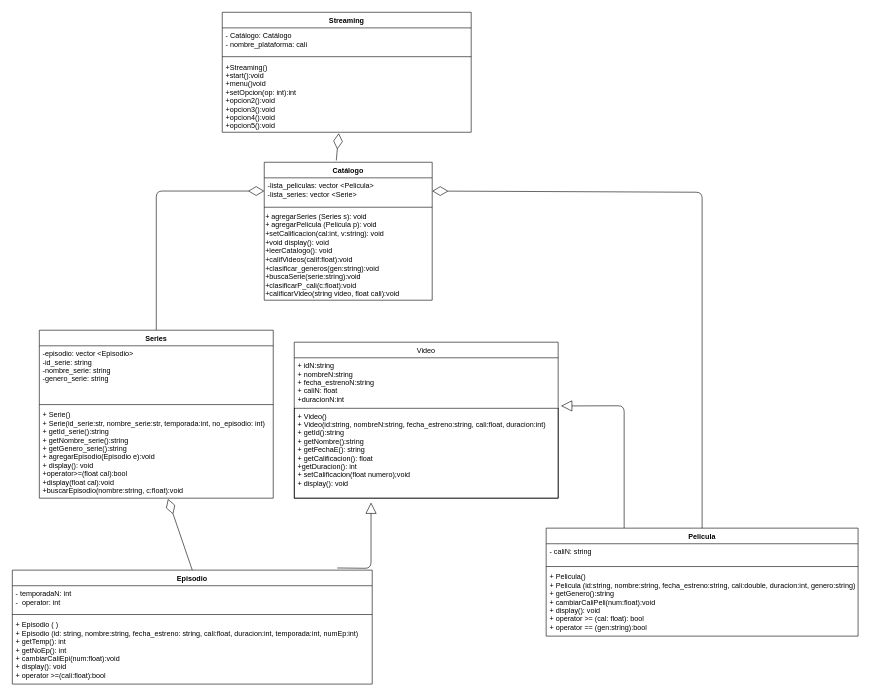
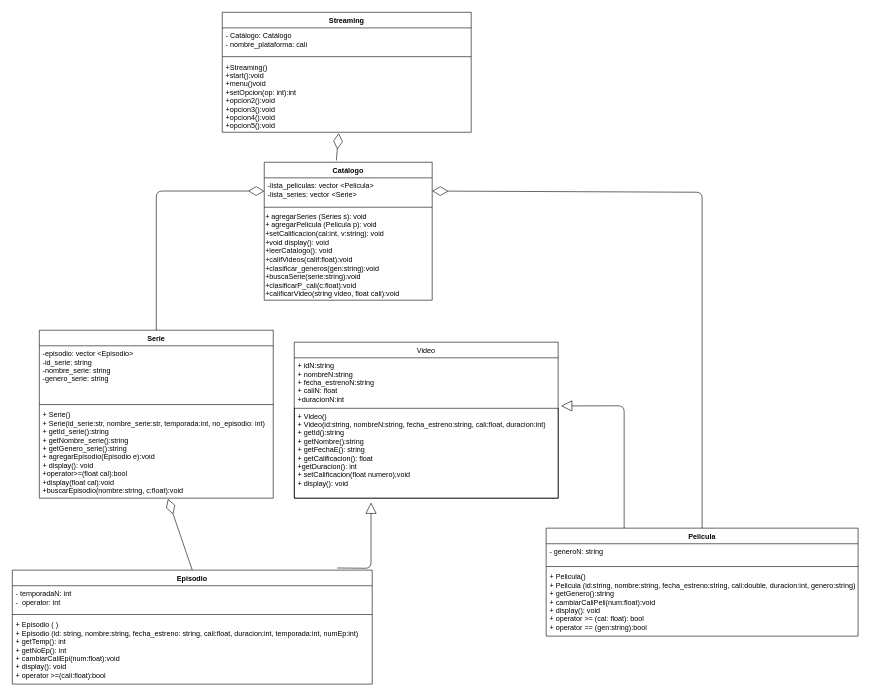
- <mxCell id="25" value="Series" style="swimlane;fontStyle=1;align=center;verticalAlign=top;childLayout=stackLayout;horizontal=1;startSize=26;horizontalStack=0;resizeParent=1;resizeParentMax=0;resizeLast=0;collapsible=1;marginBottom=0;" parent="1" vertex="1"><mxGeometry x="65" y="550" width="390" height="280" as="geometry" /></mxCell>
+ <mxCell id="25" value="Serie" style="swimlane;fontStyle=1;align=center;verticalAlign=top;childLayout=stackLayout;horizontal=1;startSize=26;horizontalStack=0;resizeParent=1;resizeParentMax=0;resizeLast=0;collapsible=1;marginBottom=0;" parent="1" vertex="1"><mxGeometry x="65" y="550" width="390" height="280" as="geometry" /></mxCell>
- <mxCell id="15" value="- caliN: string&#10;" style="text;strokeColor=none;fillColor=none;align=left;verticalAlign=top;spacingLeft=4;spacingRight=4;overflow=hidden;rotatable=0;points=[[0,0.5],[1,0.5]];portConstraint=eastwest;" parent="14" vertex="1"><mxGeometry y="26" width="520" height="34" as="geometry" /></mxCell>
+ <mxCell id="15" value="- generoN: string&#10;" style="text;strokeColor=none;fillColor=none;align=left;verticalAlign=top;spacingLeft=4;spacingRight=4;overflow=hidden;rotatable=0;points=[[0,0.5],[1,0.5]];portConstraint=eastwest;" parent="14" vertex="1"><mxGeometry y="26" width="520" height="34" as="geometry" /></mxCell>
